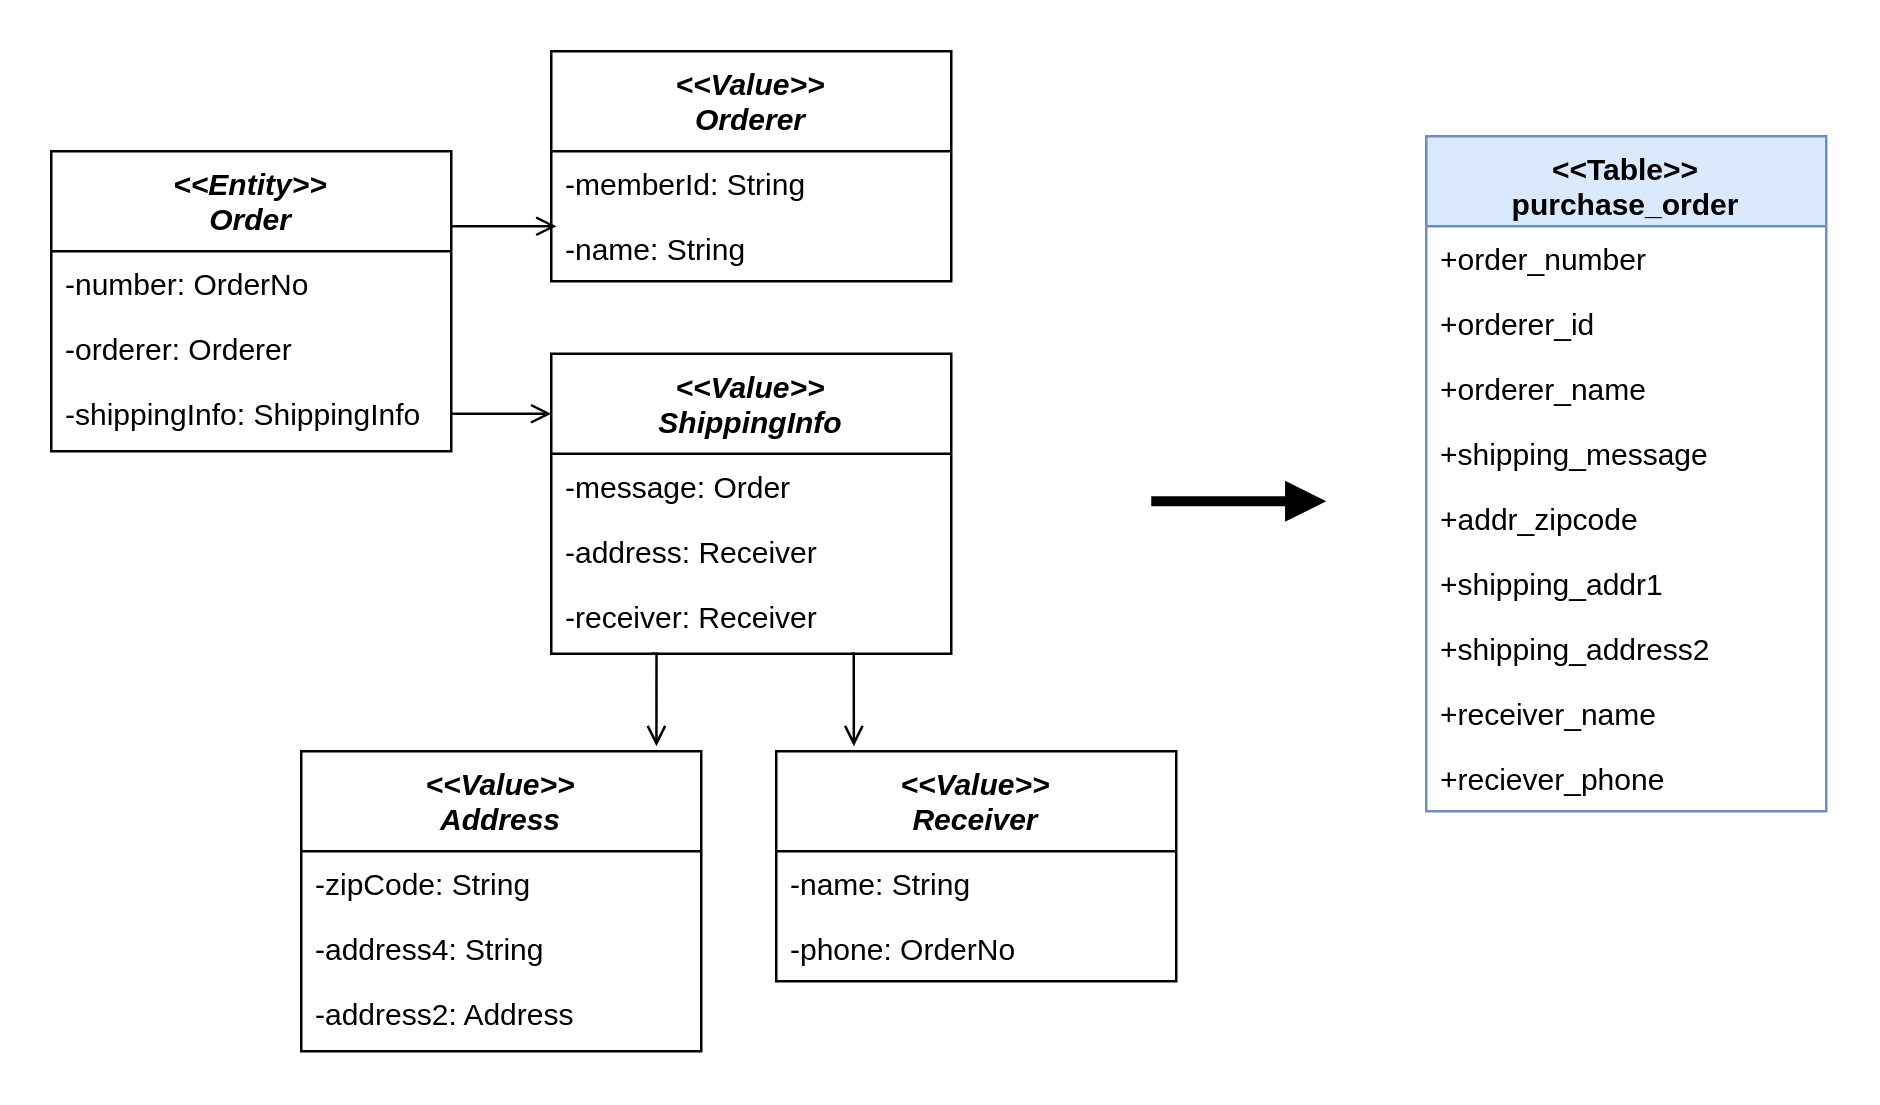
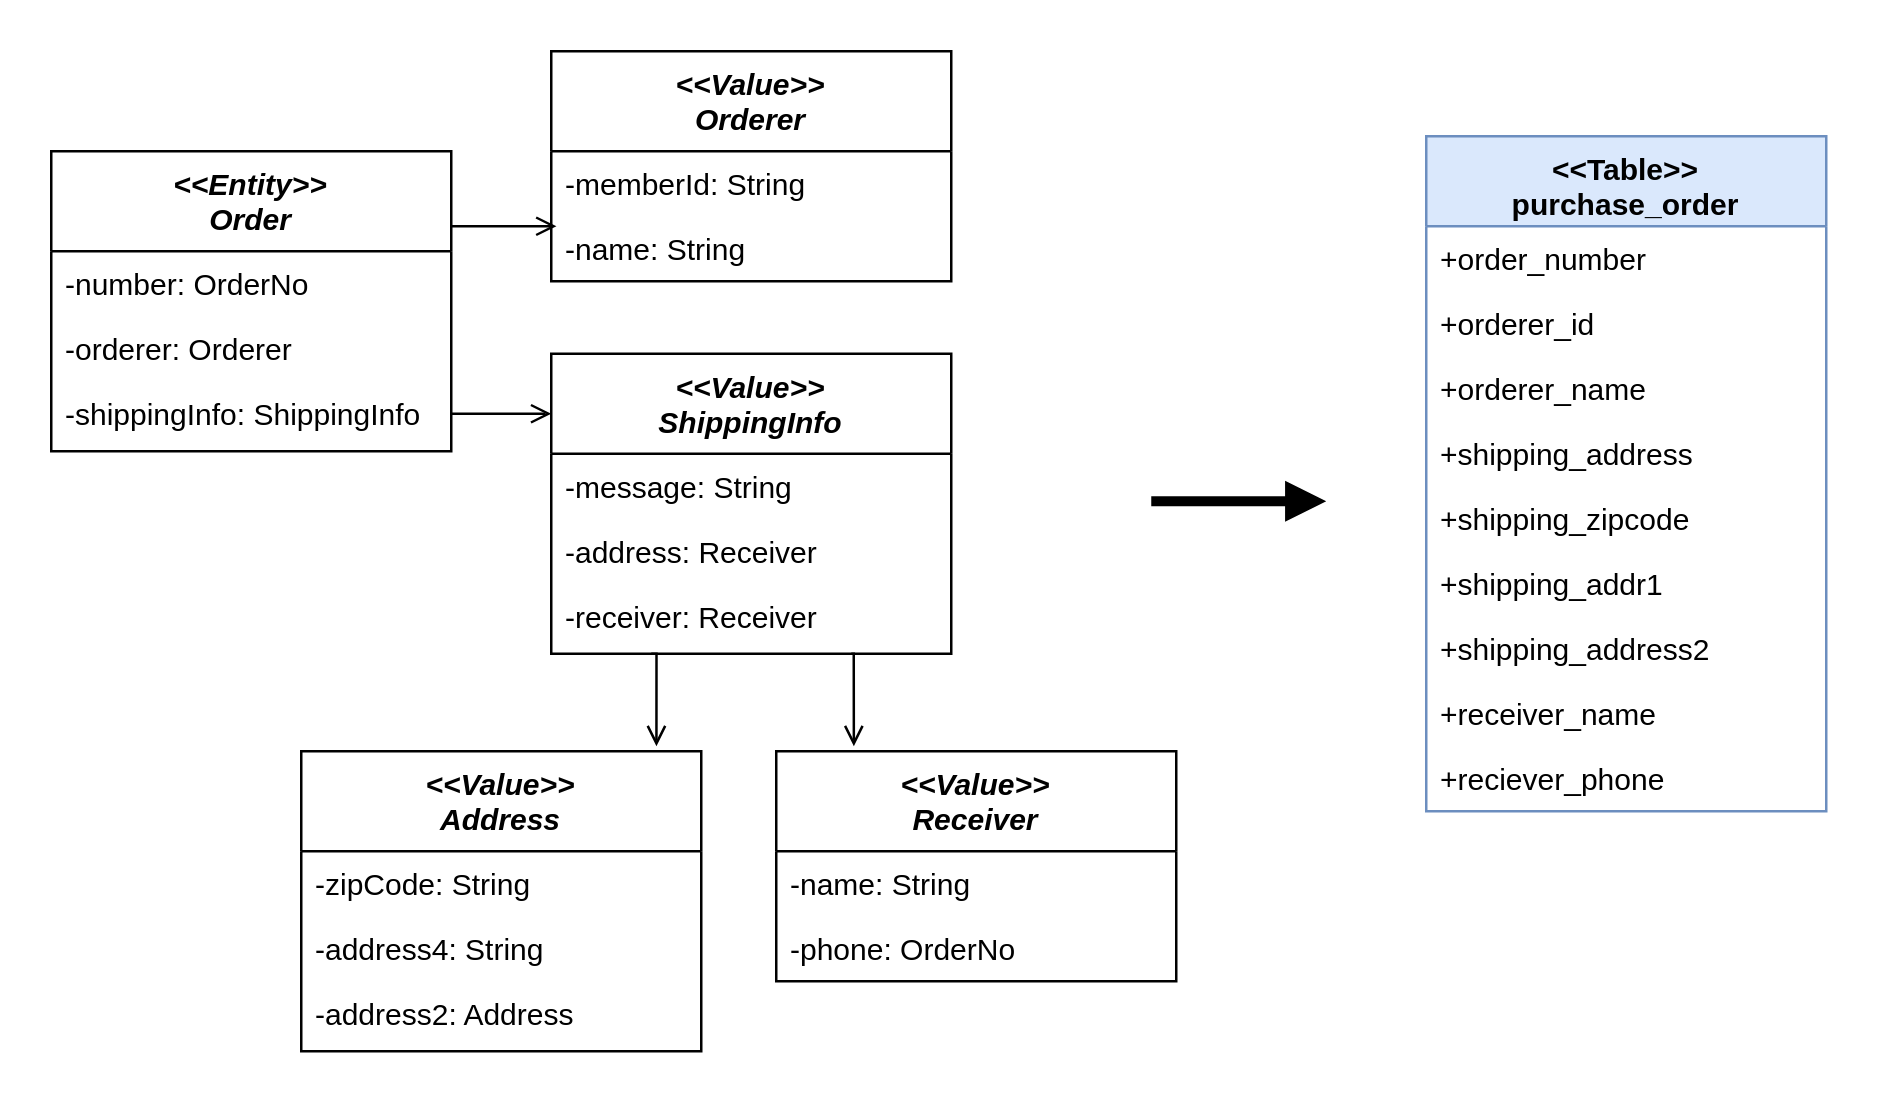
- <mxCell id="24" value="+shipping_message" style="text;align=left;verticalAlign=top;spacingLeft=4;spacingRight=4;overflow=hidden;rotatable=0;points=[[0,0.5],[1,0.5]];portConstraint=eastwest;rounded=0;shadow=0;html=0;" vertex="1" parent="20"><mxGeometry y="114" width="160" height="26" as="geometry" /></mxCell>
+ <mxCell id="24" value="+shipping_address" style="text;align=left;verticalAlign=top;spacingLeft=4;spacingRight=4;overflow=hidden;rotatable=0;points=[[0,0.5],[1,0.5]];portConstraint=eastwest;rounded=0;shadow=0;html=0;" vertex="1" parent="20"><mxGeometry y="114" width="160" height="26" as="geometry" /></mxCell>
- <mxCell id="10" value="-message: Order" style="text;align=left;verticalAlign=top;spacingLeft=4;spacingRight=4;overflow=hidden;rotatable=0;points=[[0,0.5],[1,0.5]];portConstraint=eastwest;" vertex="1" parent="9"><mxGeometry y="40" width="160" height="26" as="geometry" /></mxCell>
+ <mxCell id="10" value="-message: String" style="text;align=left;verticalAlign=top;spacingLeft=4;spacingRight=4;overflow=hidden;rotatable=0;points=[[0,0.5],[1,0.5]];portConstraint=eastwest;" vertex="1" parent="9"><mxGeometry y="40" width="160" height="26" as="geometry" /></mxCell>
- <mxCell id="25" value="+addr_zipcode" style="text;align=left;verticalAlign=top;spacingLeft=4;spacingRight=4;overflow=hidden;rotatable=0;points=[[0,0.5],[1,0.5]];portConstraint=eastwest;rounded=0;shadow=0;html=0;" vertex="1" parent="20"><mxGeometry y="140" width="160" height="26" as="geometry" /></mxCell>
+ <mxCell id="25" value="+shipping_zipcode" style="text;align=left;verticalAlign=top;spacingLeft=4;spacingRight=4;overflow=hidden;rotatable=0;points=[[0,0.5],[1,0.5]];portConstraint=eastwest;rounded=0;shadow=0;html=0;" vertex="1" parent="20"><mxGeometry y="140" width="160" height="26" as="geometry" /></mxCell>
